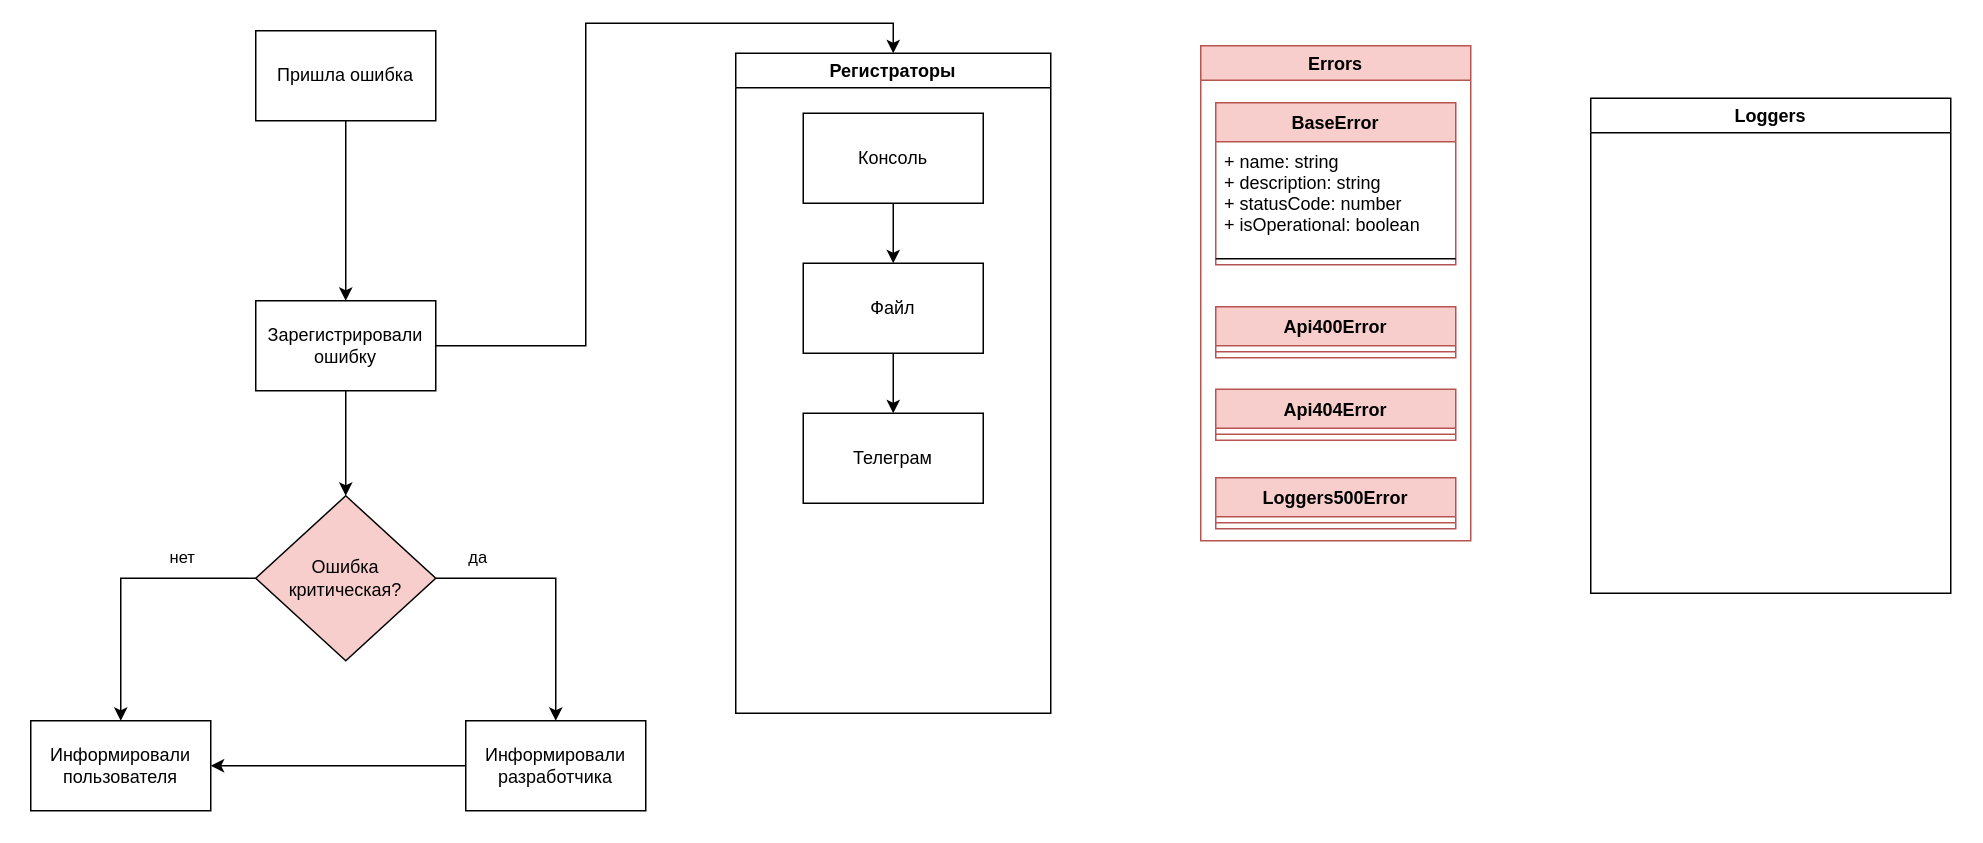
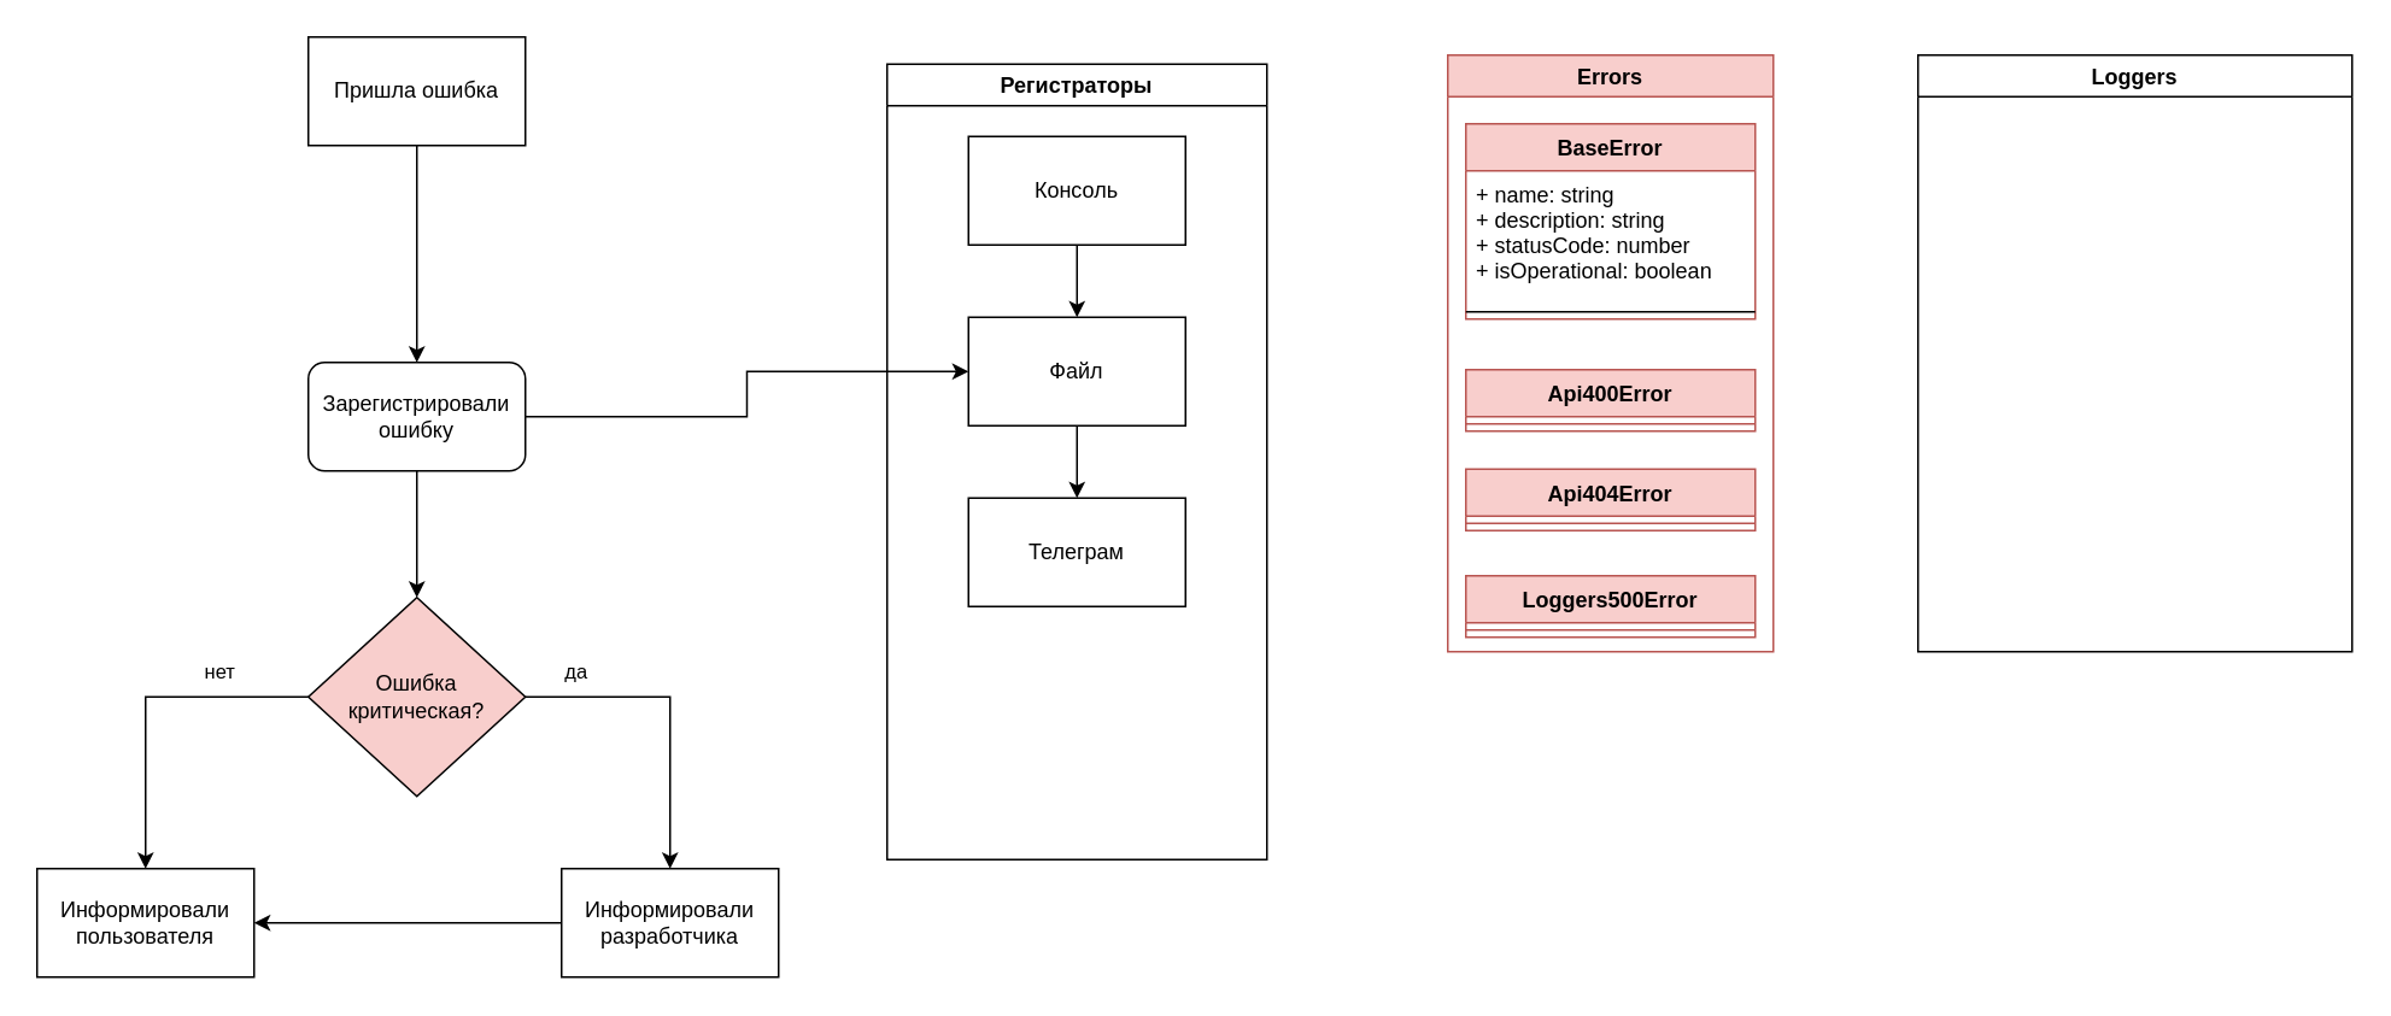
- <mxCell id="11" style="edgeStyle=orthogonalEdgeStyle;rounded=0;orthogonalLoop=1;jettySize=auto;html=1;exitX=1;exitY=0.5;exitDx=0;exitDy=0;entryX=0.5;entryY=0;entryDx=0;entryDy=0;" parent="1" source="12" target="2" edge="1"><mxGeometry relative="1" as="geometry" /></mxCell>
+ <mxCell id="11" style="edgeStyle=orthogonalEdgeStyle;rounded=0;orthogonalLoop=1;jettySize=auto;html=1;exitX=1;exitY=0.5;exitDx=0;exitDy=0;" parent="1" source="12" target="4" edge="1"><mxGeometry relative="1" as="geometry" /></mxCell>
- <mxCell id="12" value="Зарегистрировали ошибку" style="rounded=0;whiteSpace=wrap;html=1;" parent="1" vertex="1"><mxGeometry x="170" y="200" width="120" height="60" as="geometry" /></mxCell>
+ <mxCell id="12" value="Зарегистрировали ошибку" style="whiteSpace=wrap;html=1;rounded=1;" parent="1" vertex="1"><mxGeometry x="170" y="200" width="120" height="60" as="geometry" /></mxCell>
- <mxCell id="31" value="Loggers" style="swimlane;" parent="1" vertex="1"><mxGeometry x="1060" y="65" width="240" height="330" as="geometry" /></mxCell>
+ <mxCell id="31" value="Loggers" style="swimlane;" parent="1" vertex="1"><mxGeometry x="1060" y="30" width="240" height="330" as="geometry" /></mxCell>
